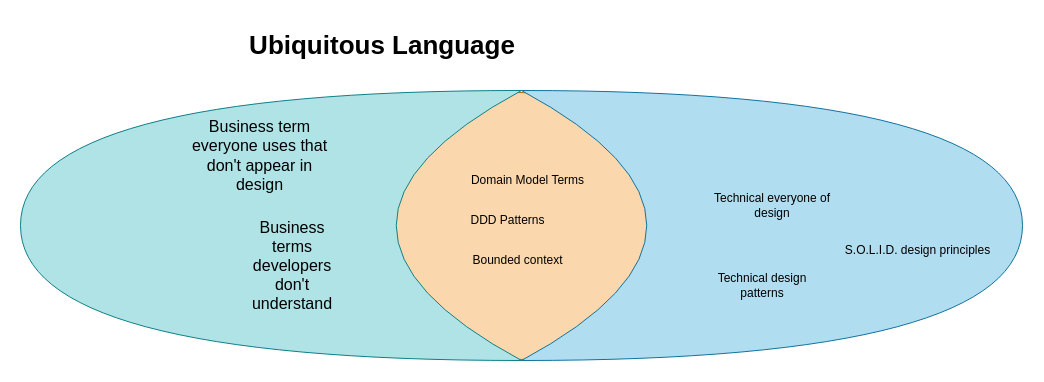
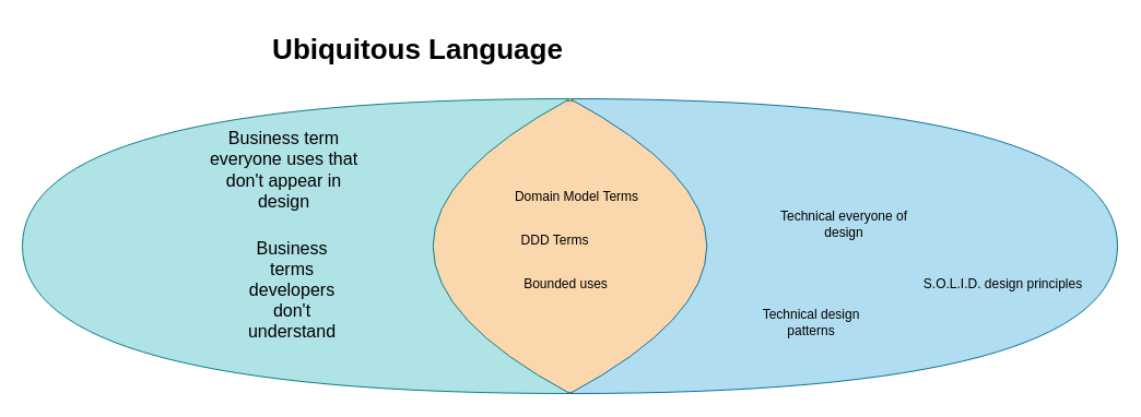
- <mxCell id="11" value="DDD Patterns" style="text;html=1;align=center;verticalAlign=middle;resizable=0;points=[];autosize=1;" vertex="1" parent="1"><mxGeometry x="462" y="210" width="90" height="20" as="geometry" /></mxCell>
+ <mxCell id="11" value="DDD Terms" style="text;html=1;align=center;verticalAlign=middle;resizable=0;points=[];autosize=1;" vertex="1" parent="1"><mxGeometry x="462" y="210" width="90" height="20" as="geometry" /></mxCell>
- <mxCell id="9" value="S.O.L.I.D. design principles" style="text;html=1;align=center;verticalAlign=middle;resizable=0;points=[];autosize=1;" vertex="1" parent="1"><mxGeometry x="836.5" y="240" width="160" height="20" as="geometry" /></mxCell>
+ <mxCell id="9" value="S.O.L.I.D. design principles" style="text;html=1;align=center;verticalAlign=middle;resizable=0;points=[];autosize=1;" vertex="1" parent="1"><mxGeometry x="836.5" y="250" width="160" height="20" as="geometry" /></mxCell>
- <mxCell id="12" value="Bounded context" style="text;html=1;align=center;verticalAlign=middle;resizable=0;points=[];autosize=1;" vertex="1" parent="1"><mxGeometry x="462" y="250" width="110" height="20" as="geometry" /></mxCell>
+ <mxCell id="12" value="Bounded uses" style="text;html=1;align=center;verticalAlign=middle;resizable=0;points=[];autosize=1;" vertex="1" parent="1"><mxGeometry x="462" y="250" width="110" height="20" as="geometry" /></mxCell>
- <mxCell id="5" value="Business terms developers don't understand" style="text;html=1;strokeColor=none;fillColor=none;align=center;verticalAlign=middle;whiteSpace=wrap;rounded=0;strokeWidth=1;fontSize=16;" vertex="1" parent="1"><mxGeometry x="247" y="230" width="90" height="70" as="geometry" /></mxCell>
+ <mxCell id="5" value="Business terms developers don't understand" style="text;html=1;strokeColor=none;fillColor=none;align=center;verticalAlign=middle;whiteSpace=wrap;rounded=0;strokeWidth=1;fontSize=16;" vertex="1" parent="1"><mxGeometry x="222" y="230" width="90" height="70" as="geometry" /></mxCell>
- <mxCell id="8" value="Technical design patterns" style="text;html=1;strokeColor=none;fillColor=none;align=center;verticalAlign=middle;whiteSpace=wrap;rounded=0;" vertex="1" parent="1"><mxGeometry x="706.5" y="260" width="110" height="50" as="geometry" /></mxCell>
+ <mxCell id="8" value="Technical design patterns" style="text;html=1;strokeColor=none;fillColor=none;align=center;verticalAlign=middle;whiteSpace=wrap;rounded=0;" vertex="1" parent="1"><mxGeometry x="686.5" y="270" width="110" height="50" as="geometry" /></mxCell>
